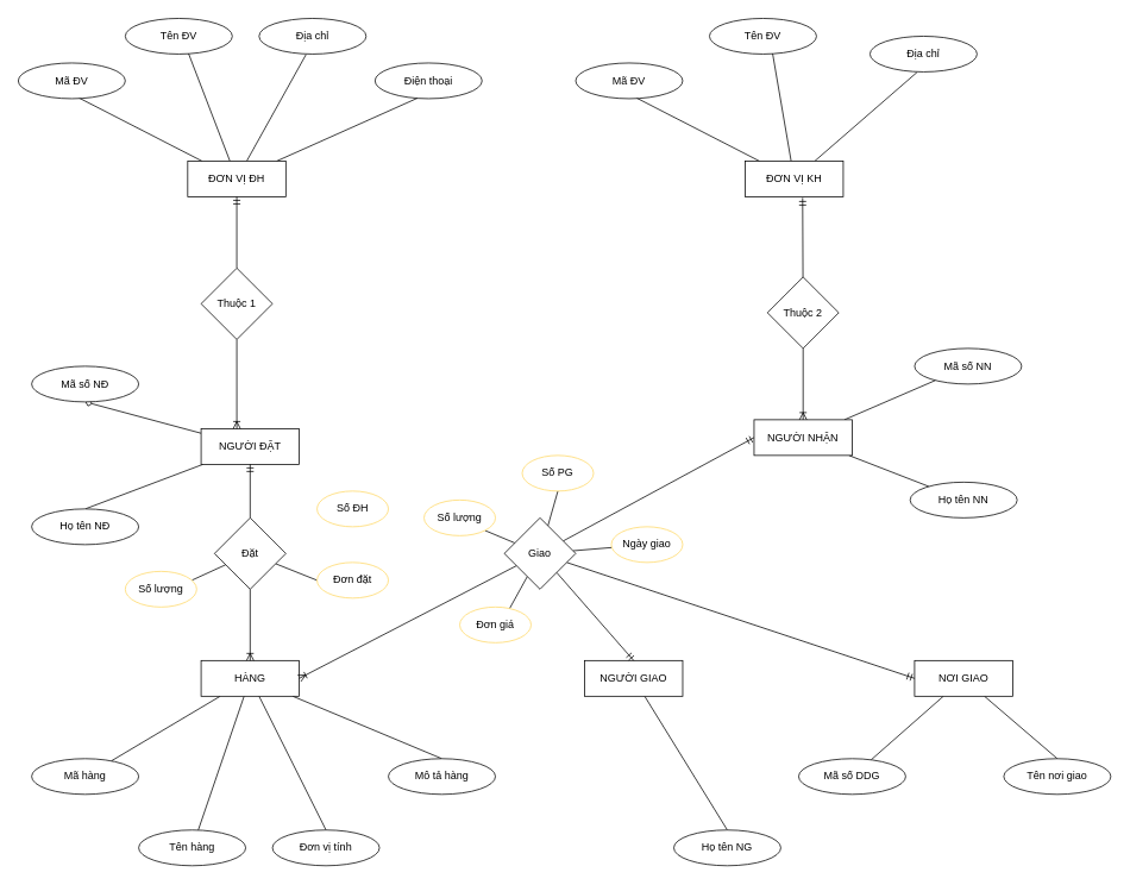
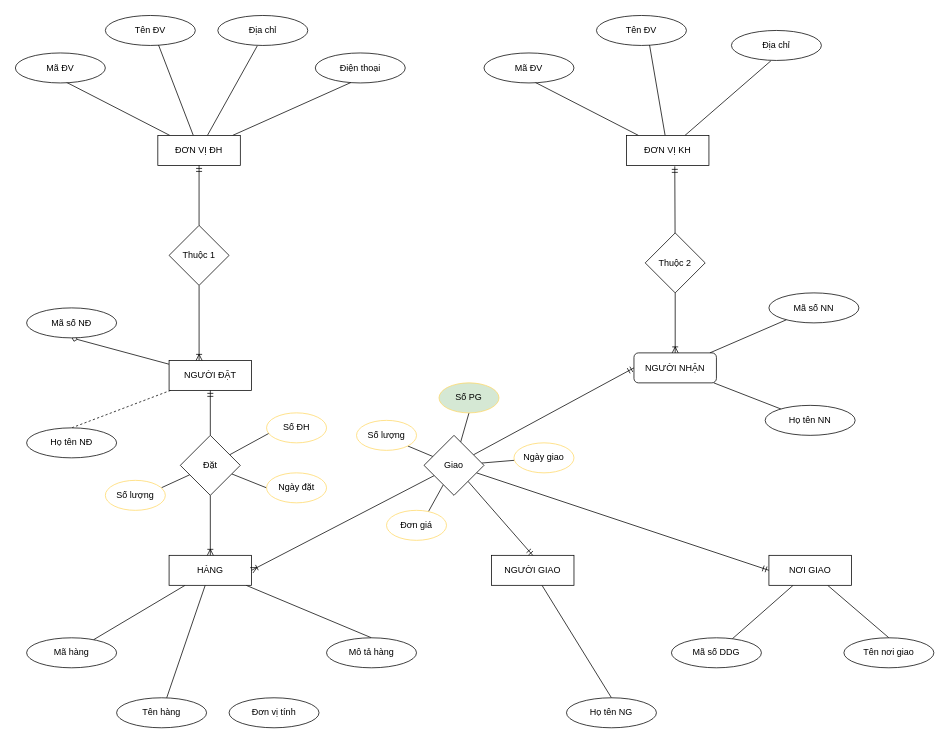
- <mxCell id="39" value="NGƯỜI NHẬN" style="rounded=0;whiteSpace=wrap;html=1;" vertex="1" parent="1"><mxGeometry x="845" y="470" width="110" height="40" as="geometry" /></mxCell>
+ <mxCell id="39" value="NGƯỜI NHẬN" style="whiteSpace=wrap;html=1;rounded=1;" vertex="1" parent="1"><mxGeometry x="845" y="470" width="110" height="40" as="geometry" /></mxCell>
- <mxCell id="69" value="Số PG" style="ellipse;whiteSpace=wrap;html=1;strokeColor=#FFD966;" vertex="1" parent="1"><mxGeometry x="585" y="510" width="80" height="40" as="geometry" /></mxCell>
+ <mxCell id="69" value="Số PG" style="ellipse;whiteSpace=wrap;html=1;strokeColor=#FFD966;fillColor=#d5e8d4;" vertex="1" parent="1"><mxGeometry x="585" y="510" width="80" height="40" as="geometry" /></mxCell>
- <mxCell id="28" style="edgeStyle=none;rounded=0;orthogonalLoop=1;jettySize=auto;html=1;entryX=0.5;entryY=0;entryDx=0;entryDy=0;endArrow=none;endFill=0;" edge="1" parent="1" source="29" target="31"><mxGeometry relative="1" as="geometry" /></mxCell>
+ <mxCell id="28" style="edgeStyle=none;rounded=0;orthogonalLoop=1;jettySize=auto;html=1;entryX=0.5;entryY=0;entryDx=0;entryDy=0;endArrow=none;endFill=0;dashed=1;" edge="1" parent="1" source="29" target="31"><mxGeometry relative="1" as="geometry" /></mxCell>
+ <mxCell id="55" style="edgeStyle=none;rounded=0;orthogonalLoop=1;jettySize=auto;html=1;entryX=0.044;entryY=0.678;entryDx=0;entryDy=0;entryPerimeter=0;endArrow=none;endFill=0;" edge="1" parent="1" source="56" target="66"><mxGeometry relative="1" as="geometry" /></mxCell>
- <mxCell id="67" value="Đơn đặt" style="ellipse;whiteSpace=wrap;html=1;strokeColor=#FFD966;" vertex="1" parent="1"><mxGeometry x="355" y="630" width="80" height="40" as="geometry" /></mxCell>
+ <mxCell id="67" value="Ngày đặt" style="ellipse;whiteSpace=wrap;html=1;strokeColor=#FFD966;" vertex="1" parent="1"><mxGeometry x="355" y="630" width="80" height="40" as="geometry" /></mxCell>
- <mxCell id="20" style="edgeStyle=none;rounded=0;orthogonalLoop=1;jettySize=auto;html=1;entryX=0.5;entryY=0;entryDx=0;entryDy=0;endArrow=none;endFill=0;" edge="1" parent="1" source="22" target="25"><mxGeometry relative="1" as="geometry" /></mxCell>
